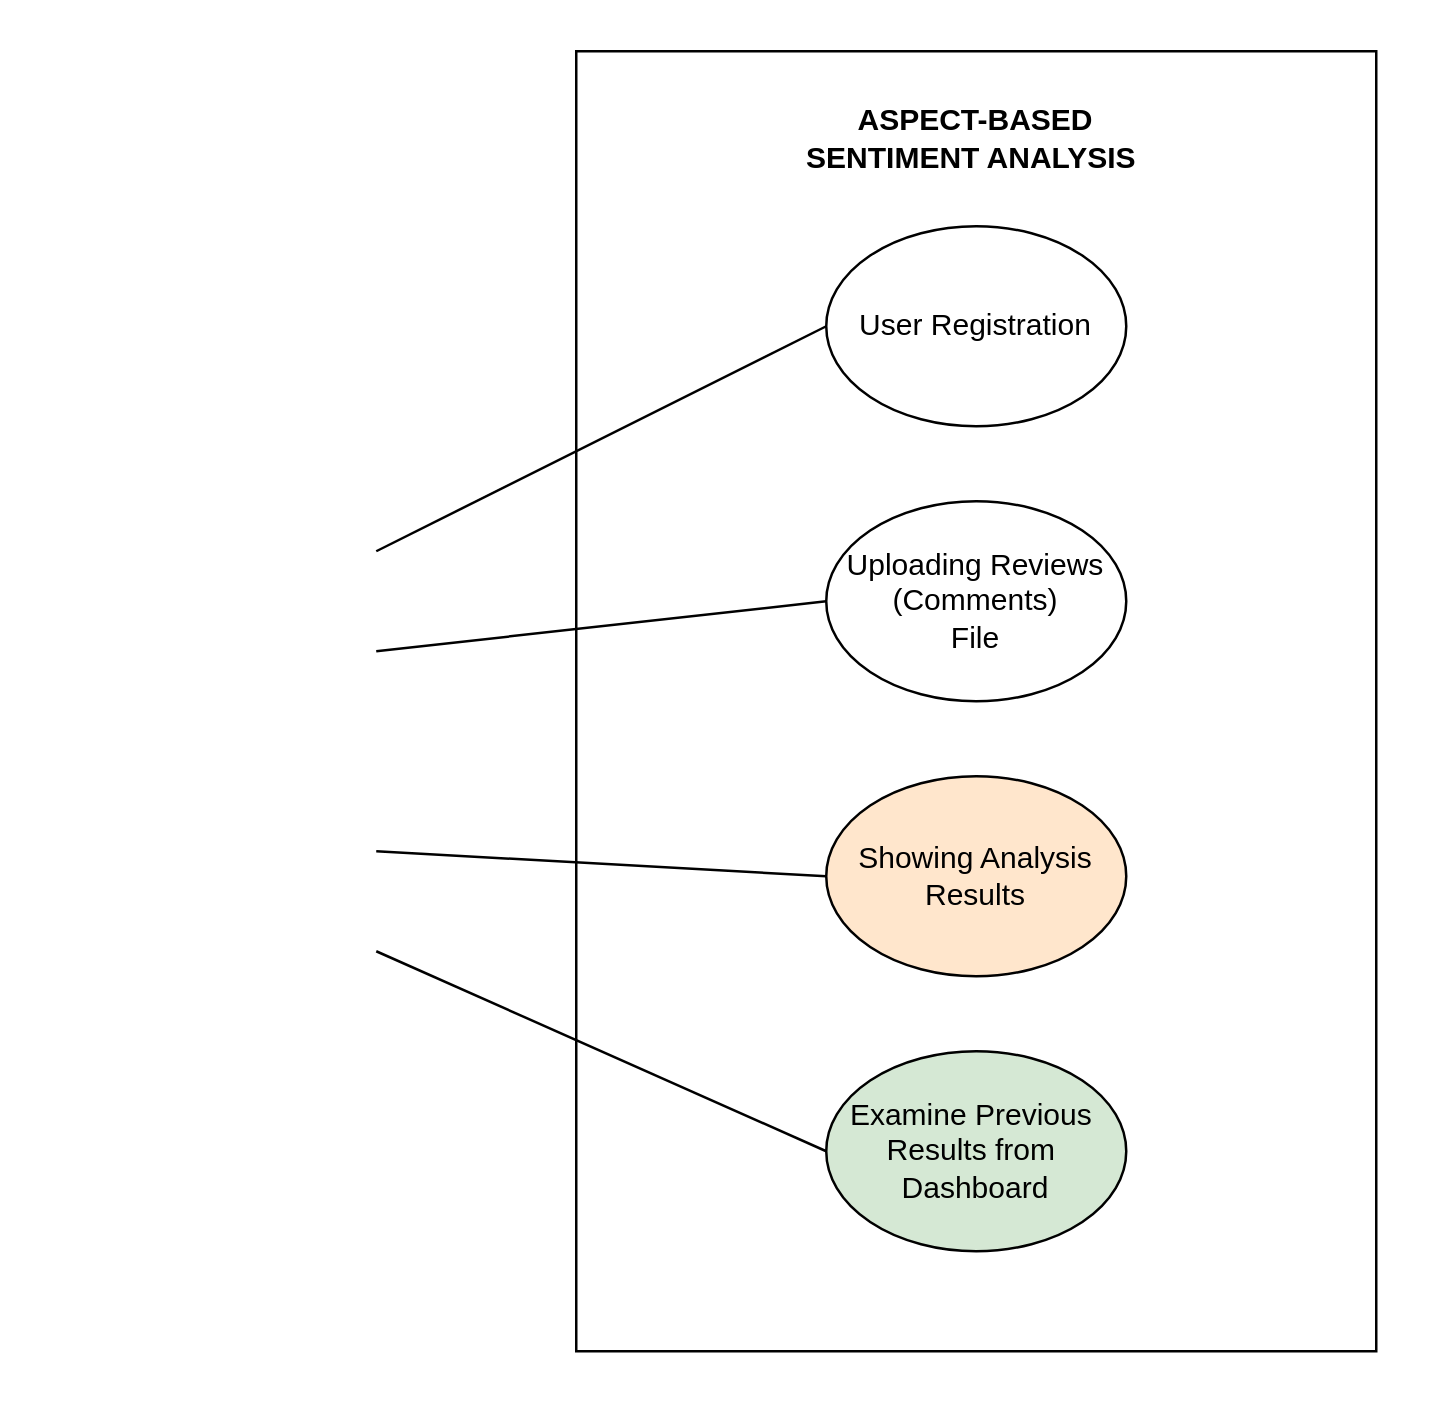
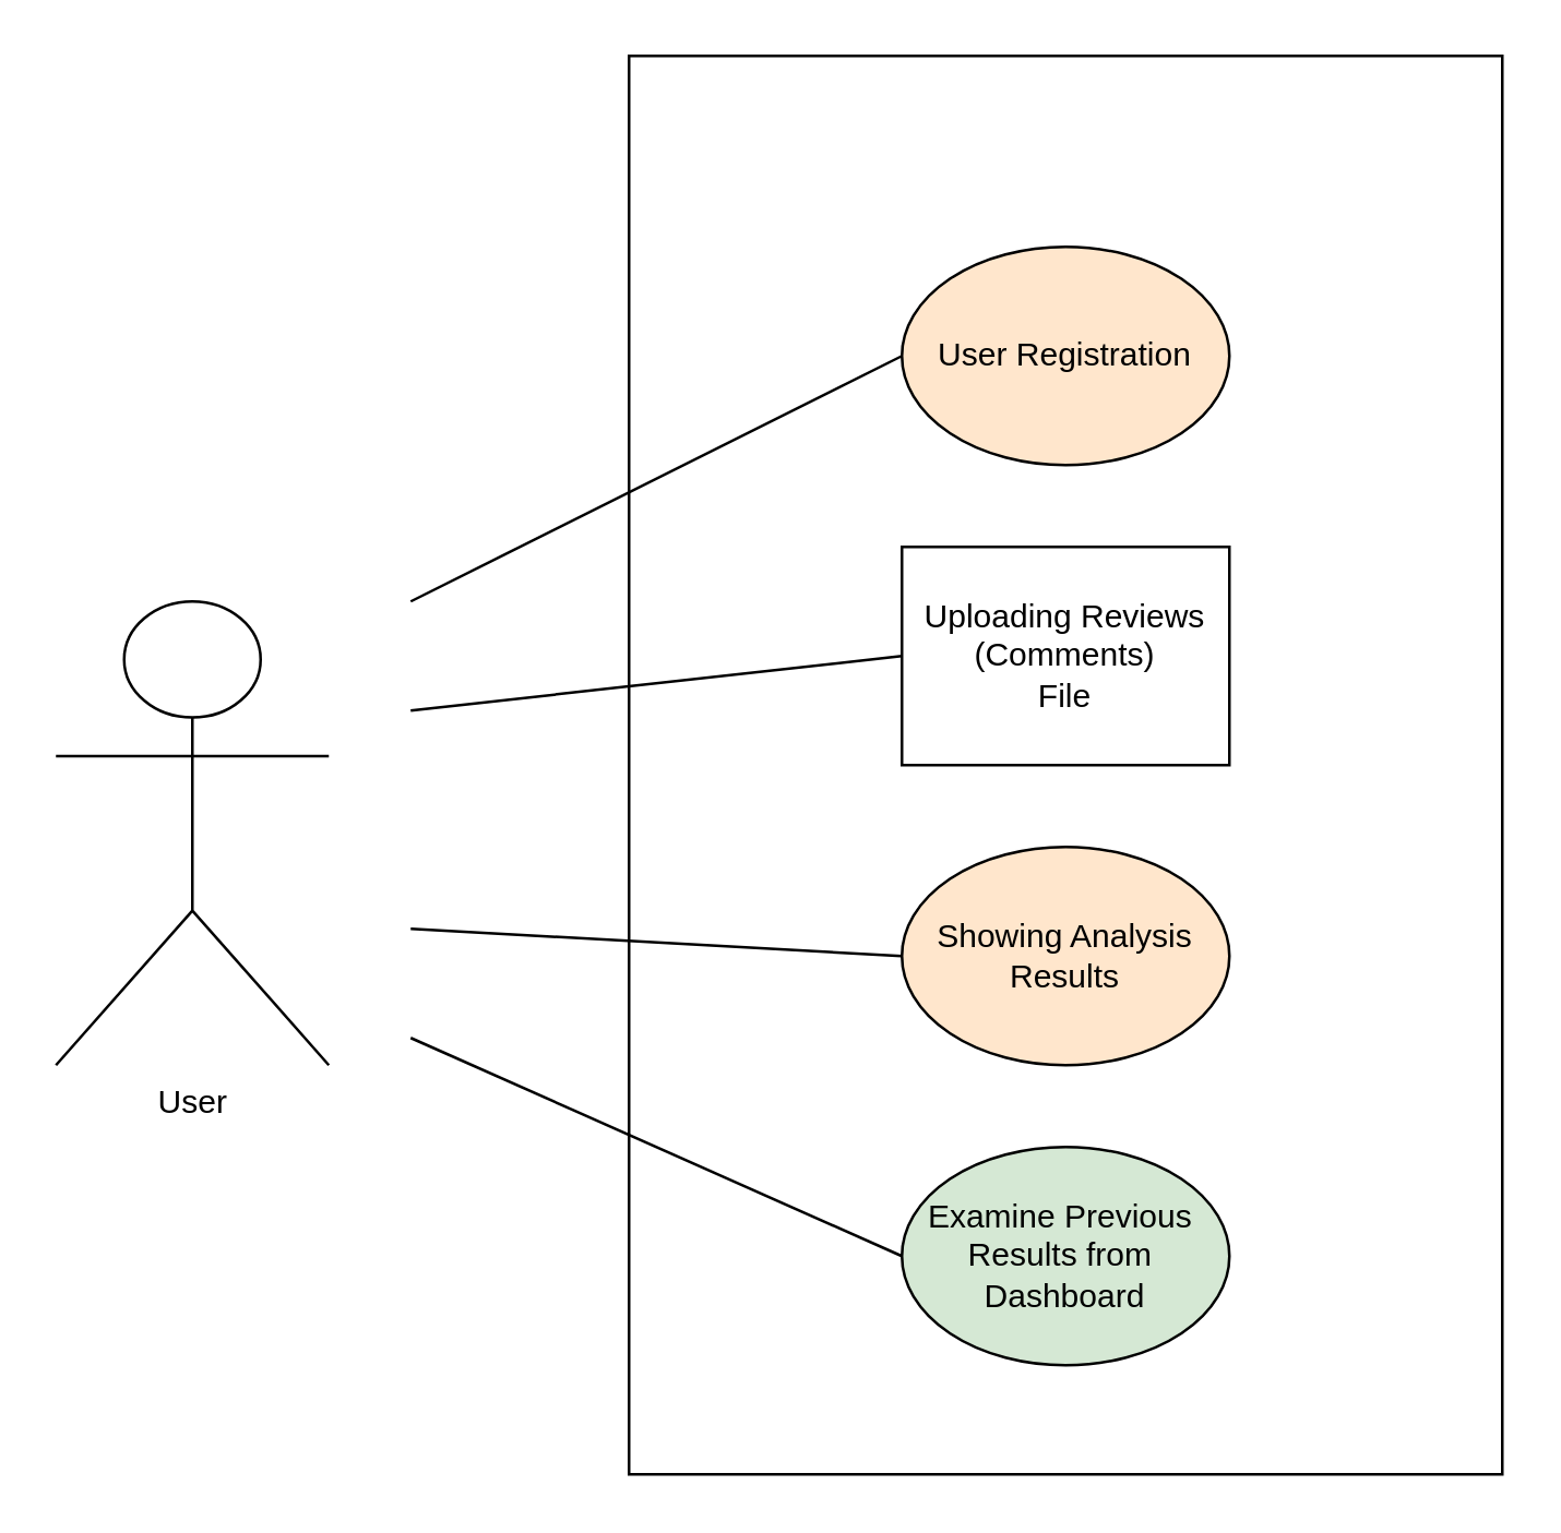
- <mxCell id="8" value="&lt;b&gt;ASPECT-BASED SENTIMENT ANALYSIS&amp;nbsp;&lt;/b&gt;" style="text;html=1;strokeColor=none;fillColor=none;align=center;verticalAlign=middle;whiteSpace=wrap;rounded=0;" parent="1" vertex="1"><mxGeometry x="312" y="40" width="156" height="30" as="geometry" /></mxCell>
- <mxCell id="4" value="User Registration" style="ellipse;whiteSpace=wrap;html=1;" parent="1" vertex="1"><mxGeometry x="330" y="90" width="120" height="80" as="geometry" /></mxCell>
+ <mxCell id="4" value="User Registration" style="ellipse;whiteSpace=wrap;html=1;fillColor=#ffe6cc;" parent="1" vertex="1"><mxGeometry x="330" y="90" width="120" height="80" as="geometry" /></mxCell>
- <mxCell id="5" value="Uploading Reviews (Comments)&lt;br&gt;File" style="ellipse;whiteSpace=wrap;html=1;" parent="1" vertex="1"><mxGeometry x="330" y="200" width="120" height="80" as="geometry" /></mxCell>
+ <mxCell id="5" value="Uploading Reviews (Comments)&lt;br&gt;File" style="whiteSpace=wrap;html=1;rounded=0;" parent="1" vertex="1"><mxGeometry x="330" y="200" width="120" height="80" as="geometry" /></mxCell>
+ <mxCell id="3" value="User" style="shape=umlActor;verticalLabelPosition=bottom;verticalAlign=top;html=1;outlineConnect=0;" parent="1" vertex="1"><mxGeometry x="20" y="220" width="100" height="170" as="geometry" /></mxCell>
